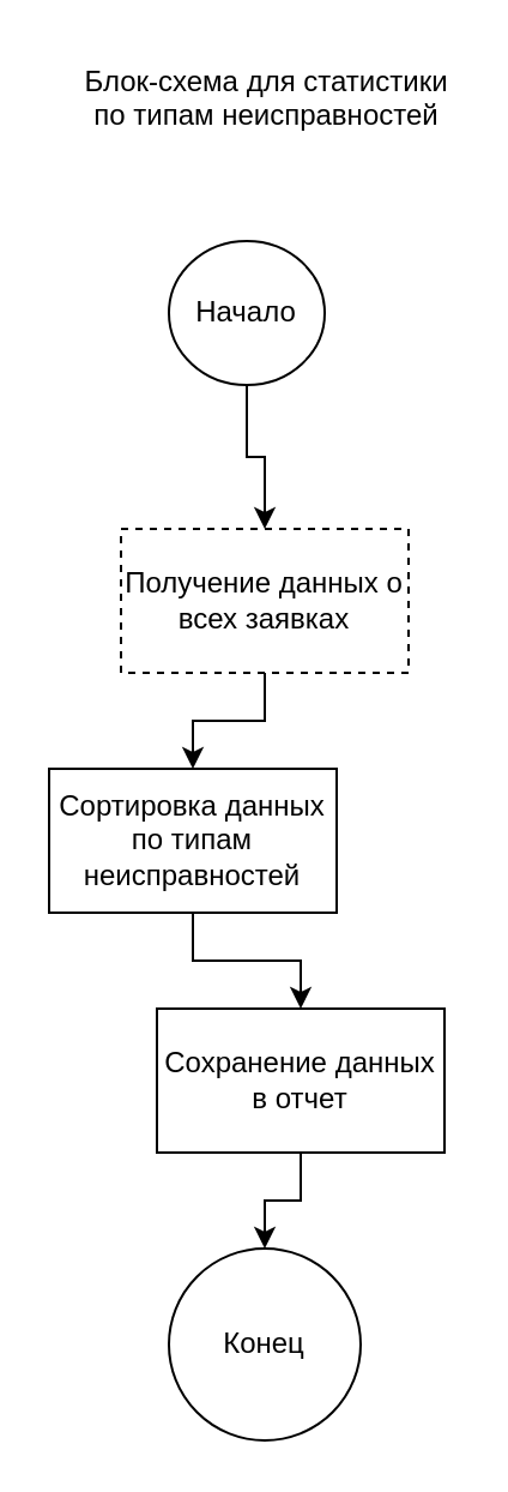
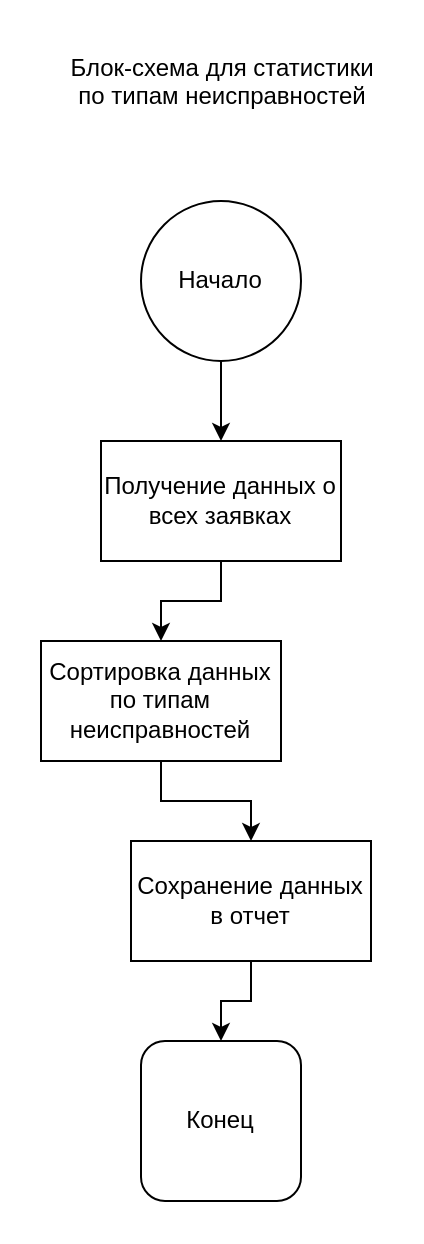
- <mxCell id="3" value="Начало" style="ellipse;whiteSpace=wrap;html=1;" vertex="1" parent="1"><mxGeometry x="70" y="100" width="65" height="60" as="geometry" /></mxCell>
+ <mxCell id="3" value="Начало" style="ellipse;whiteSpace=wrap;html=1;" vertex="1" parent="1"><mxGeometry x="70" y="100" width="80" height="80" as="geometry" /></mxCell>
- <mxCell id="5" value="Получение данных о всех заявках" style="rounded=0;whiteSpace=wrap;html=1;dashed=1;" vertex="1" parent="1"><mxGeometry x="50" y="220" width="120" height="60" as="geometry" /></mxCell>
+ <mxCell id="5" value="Получение данных о всех заявках" style="rounded=0;whiteSpace=wrap;html=1;" vertex="1" parent="1"><mxGeometry x="50" y="220" width="120" height="60" as="geometry" /></mxCell>
- <mxCell id="10" value="Конец" style="ellipse;whiteSpace=wrap;html=1;" vertex="1" parent="1"><mxGeometry x="70" y="520" width="80" height="80" as="geometry" /></mxCell>
+ <mxCell id="10" value="Конец" style="whiteSpace=wrap;html=1;rounded=1;" vertex="1" parent="1"><mxGeometry x="70" y="520" width="80" height="80" as="geometry" /></mxCell>
